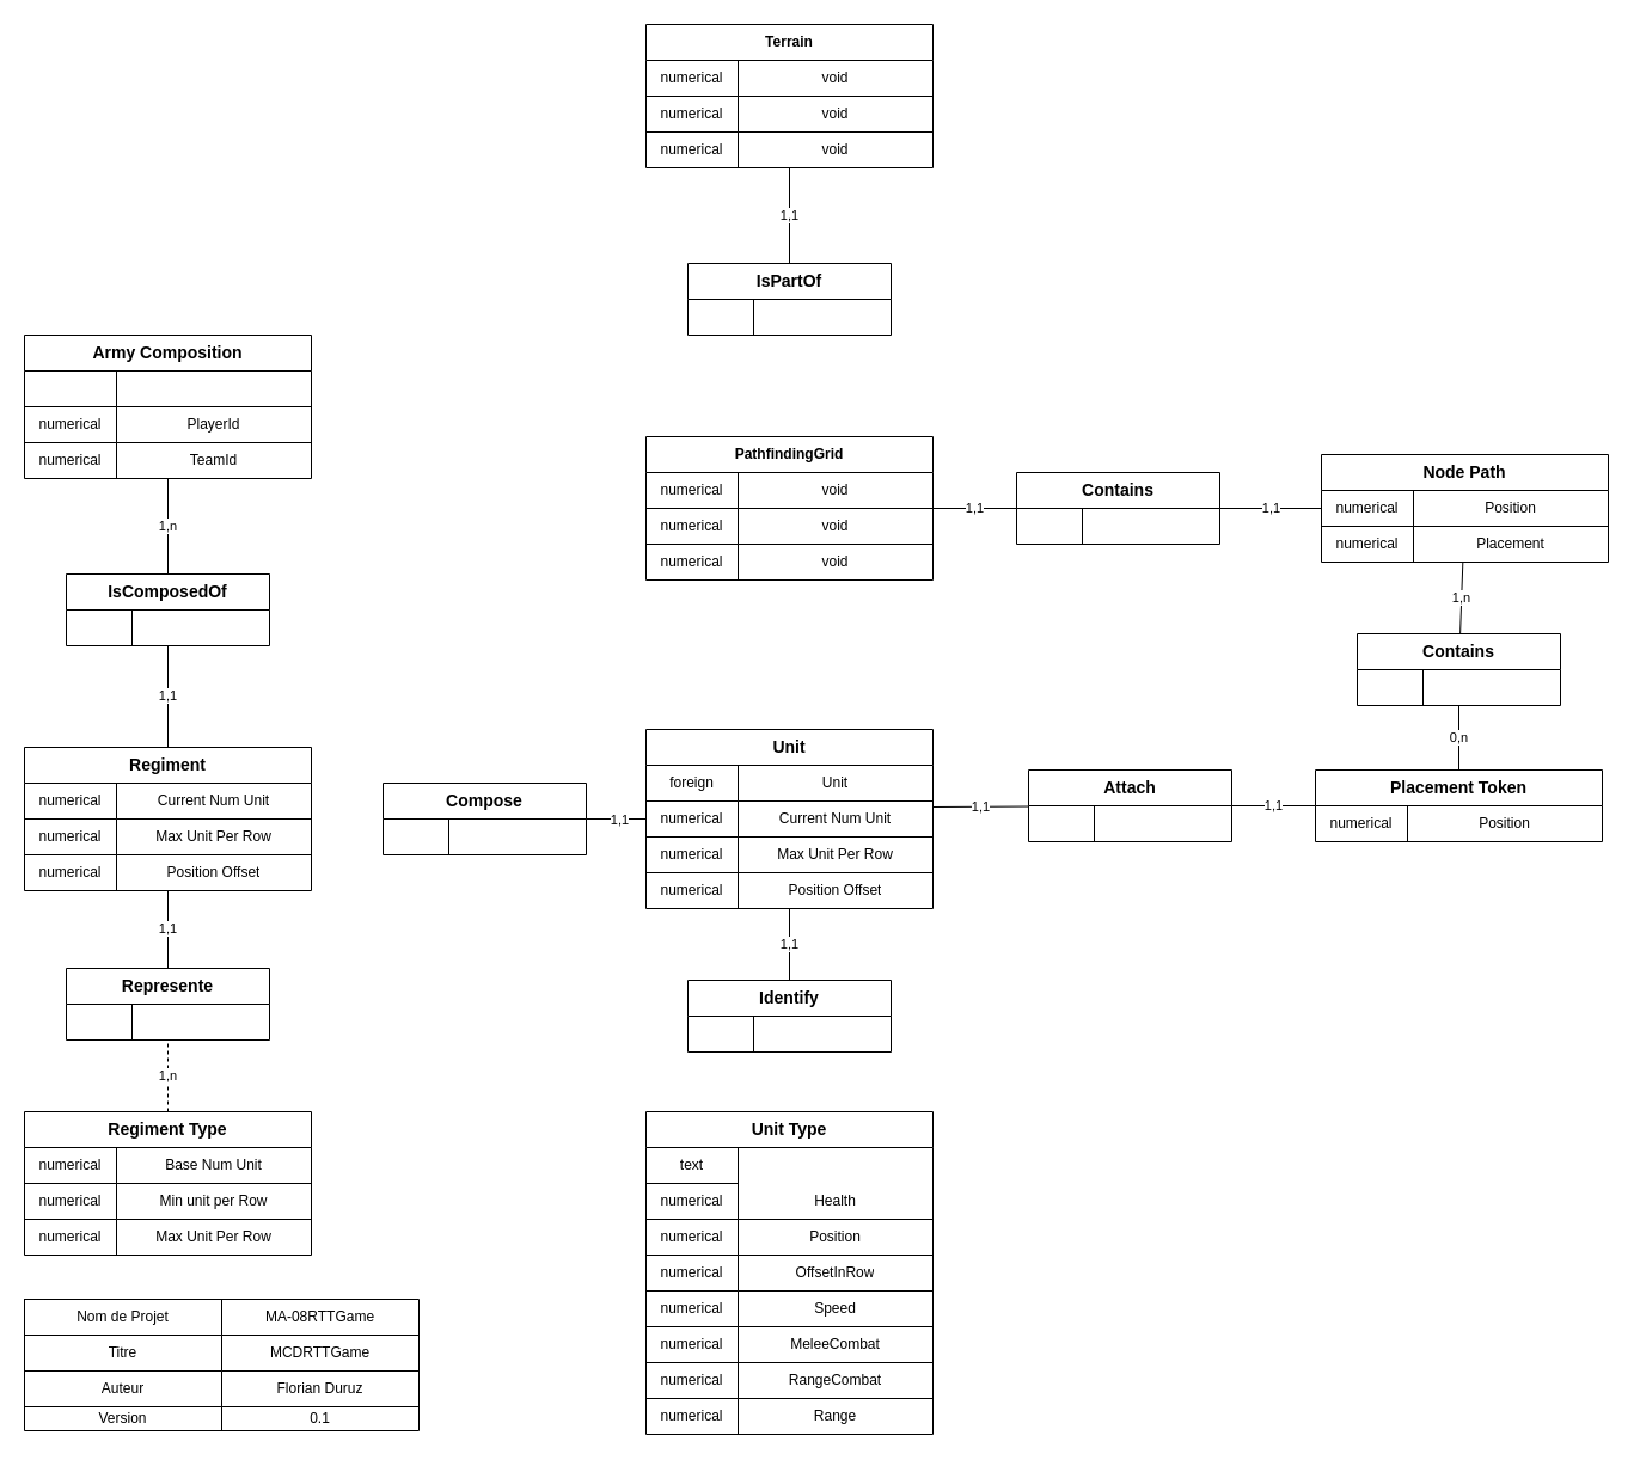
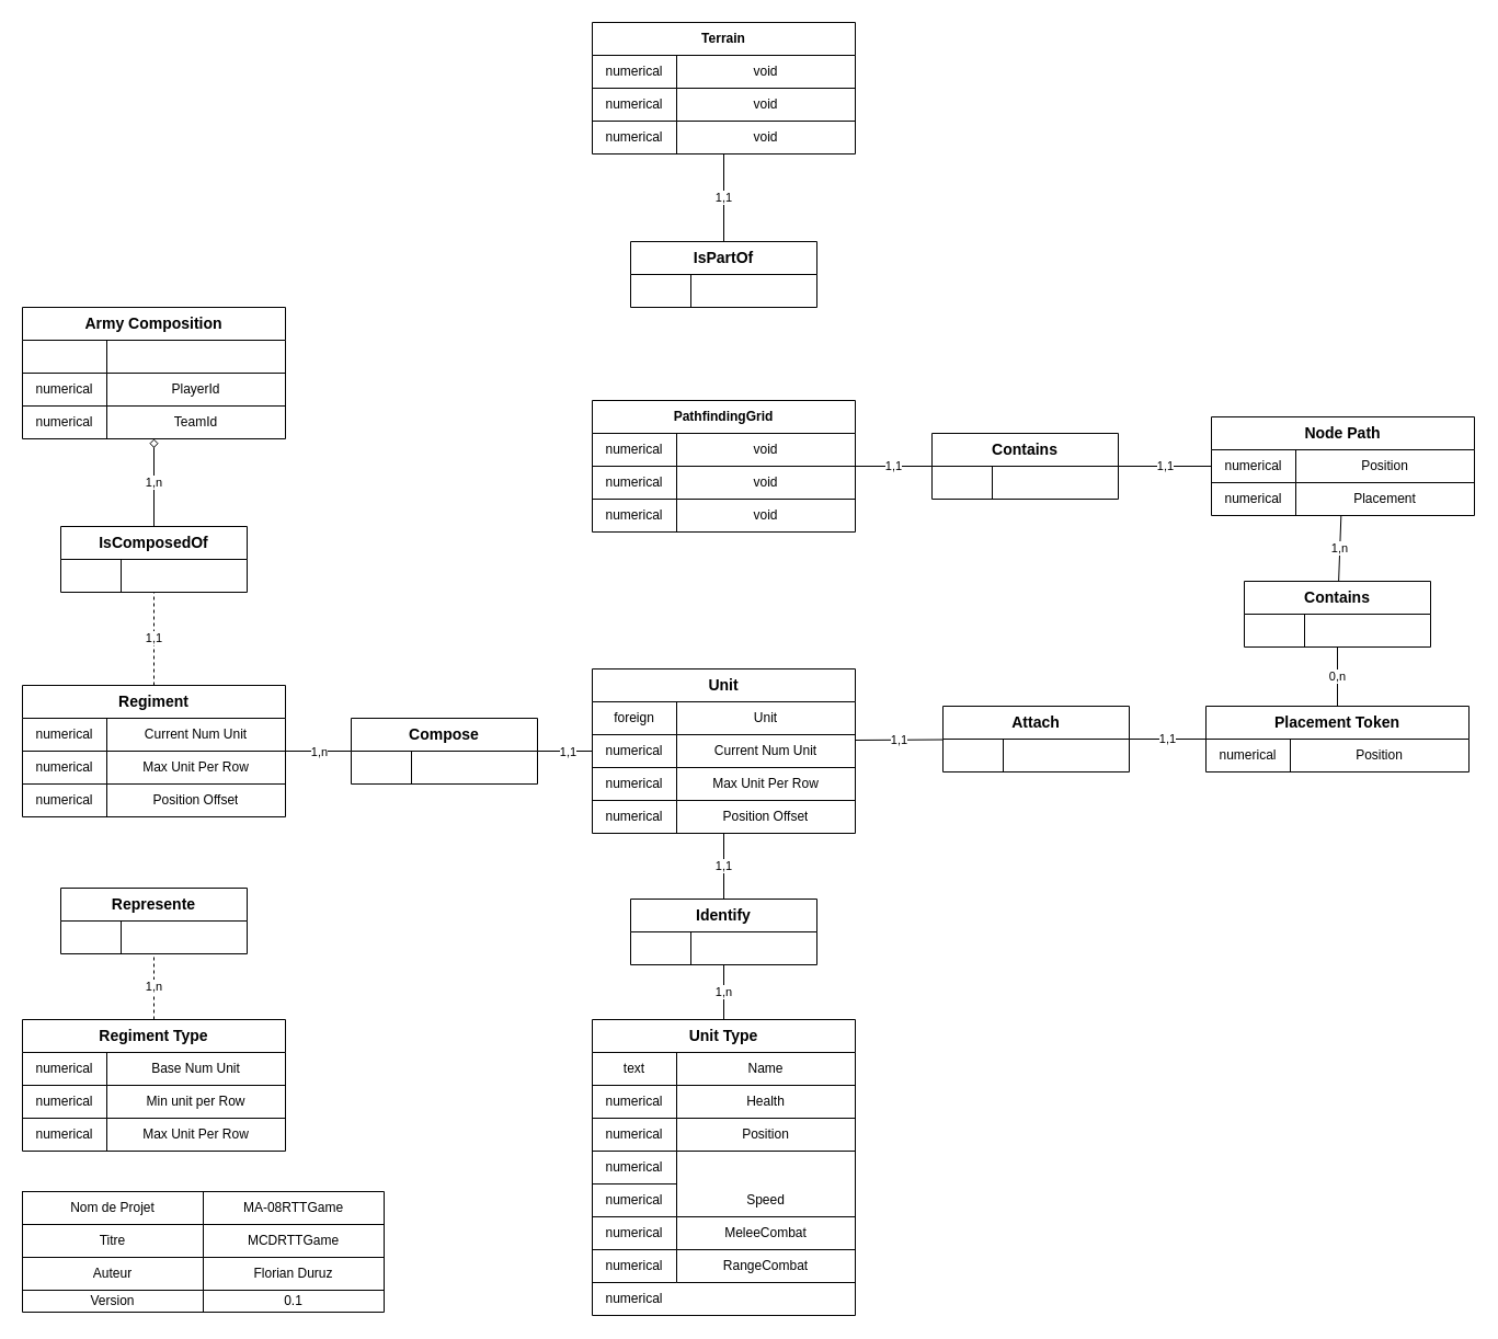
- <mxCell id="39" value="1,n" style="edgeStyle=none;html=1;endArrow=none;endFill=0;strokeColor=default;" edge="1" parent="1" source="140" target="29"><mxGeometry relative="1" as="geometry"><mxPoint x="140" y="480" as="sourcePoint" /><mxPoint x="150" y="550" as="targetPoint" /></mxGeometry></mxCell>
+ <mxCell id="39" value="1,n" style="edgeStyle=none;html=1;endArrow=diamond;endFill=0;strokeColor=default;" edge="1" parent="1" source="140" target="29"><mxGeometry relative="1" as="geometry"><mxPoint x="140" y="480" as="sourcePoint" /><mxPoint x="150" y="550" as="targetPoint" /></mxGeometry></mxCell>
- <mxCell id="3" value="1,1" style="edgeStyle=none;html=1;endArrow=none;endFill=0;strokeColor=default;" parent="1" source="19" target="140" edge="1"><mxGeometry relative="1" as="geometry"><mxPoint x="140" y="480" as="sourcePoint" /><mxPoint x="140" y="540" as="targetPoint" /></mxGeometry></mxCell>
+ <mxCell id="3" value="1,1" style="edgeStyle=none;html=1;endArrow=none;endFill=0;strokeColor=default;dashed=1;" parent="1" source="19" target="140" edge="1"><mxGeometry relative="1" as="geometry"><mxPoint x="140" y="480" as="sourcePoint" /><mxPoint x="140" y="540" as="targetPoint" /></mxGeometry></mxCell>
+ <mxCell id="7" value="" style="endArrow=none;html=1;" parent="1" source="19" target="41" edge="1"><mxGeometry width="50" height="50" relative="1" as="geometry"><mxPoint x="260" y="675" as="sourcePoint" /><mxPoint x="310" y="790" as="targetPoint" /></mxGeometry></mxCell>
+ <mxCell id="8" value="1,n" style="edgeLabel;html=1;align=center;verticalAlign=middle;resizable=0;points=[];" parent="7" vertex="1" connectable="0"><mxGeometry x="-0.4" y="2" relative="1" as="geometry"><mxPoint x="12" y="2" as="offset" /></mxGeometry></mxCell>
- <mxCell id="40" value="1,1" style="endArrow=none;html=1;" edge="1" parent="1" source="144" target="19"><mxGeometry width="50" height="50" relative="1" as="geometry"><mxPoint x="140" y="810" as="sourcePoint" /><mxPoint x="310" y="840" as="targetPoint" /></mxGeometry></mxCell>
+ <mxCell id="119" value="1,n" style="endArrow=none;html=1;" edge="1" parent="1" source="115" target="90"><mxGeometry width="50" height="50" relative="1" as="geometry"><mxPoint x="670" y="770" as="sourcePoint" /><mxPoint x="670" y="830" as="targetPoint" /></mxGeometry></mxCell>
+ <mxCell id="93" value="Name" style="shape=partialRectangle;html=1;whiteSpace=wrap;connectable=0;fillColor=none;top=0;left=0;bottom=0;right=0;overflow=hidden;pointerEvents=1;" vertex="1" parent="91"><mxGeometry x="77" width="163" height="30" as="geometry"><mxRectangle width="163" height="30" as="alternateBounds" /></mxGeometry></mxCell>
- <mxCell id="102" value="OffsetInRow" style="shape=partialRectangle;html=1;whiteSpace=wrap;connectable=0;fillColor=none;top=0;left=0;bottom=0;right=0;overflow=hidden;pointerEvents=1;" vertex="1" parent="100"><mxGeometry x="77" width="163" height="30" as="geometry"><mxRectangle width="163" height="30" as="alternateBounds" /></mxGeometry></mxCell>
- <mxCell id="114" value="Range" style="shape=partialRectangle;html=1;whiteSpace=wrap;connectable=0;fillColor=none;top=0;left=0;bottom=0;right=0;overflow=hidden;pointerEvents=1;" vertex="1" parent="112"><mxGeometry x="77" width="163" height="30" as="geometry"><mxRectangle width="163" height="30" as="alternateBounds" /></mxGeometry></mxCell>
